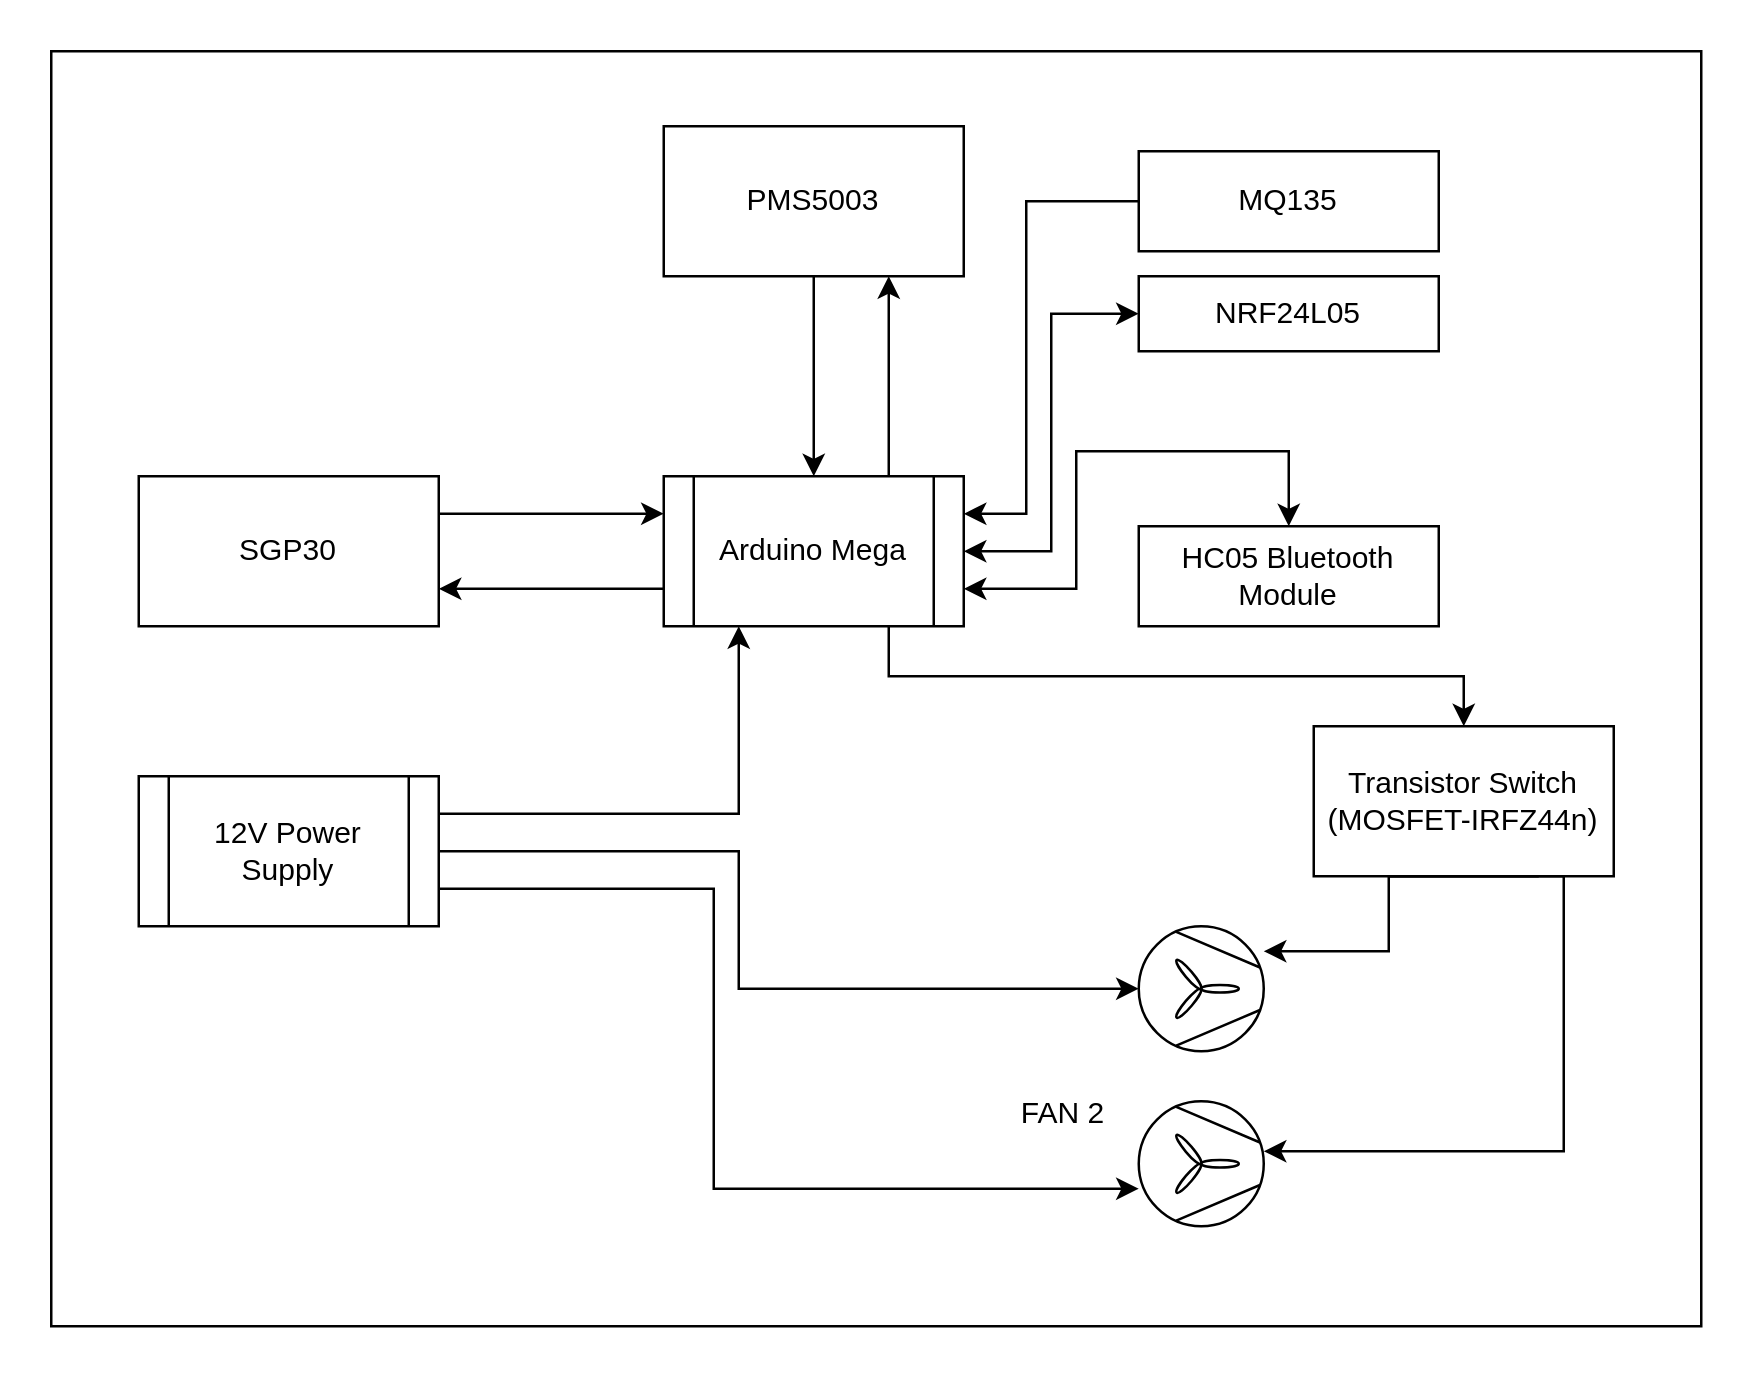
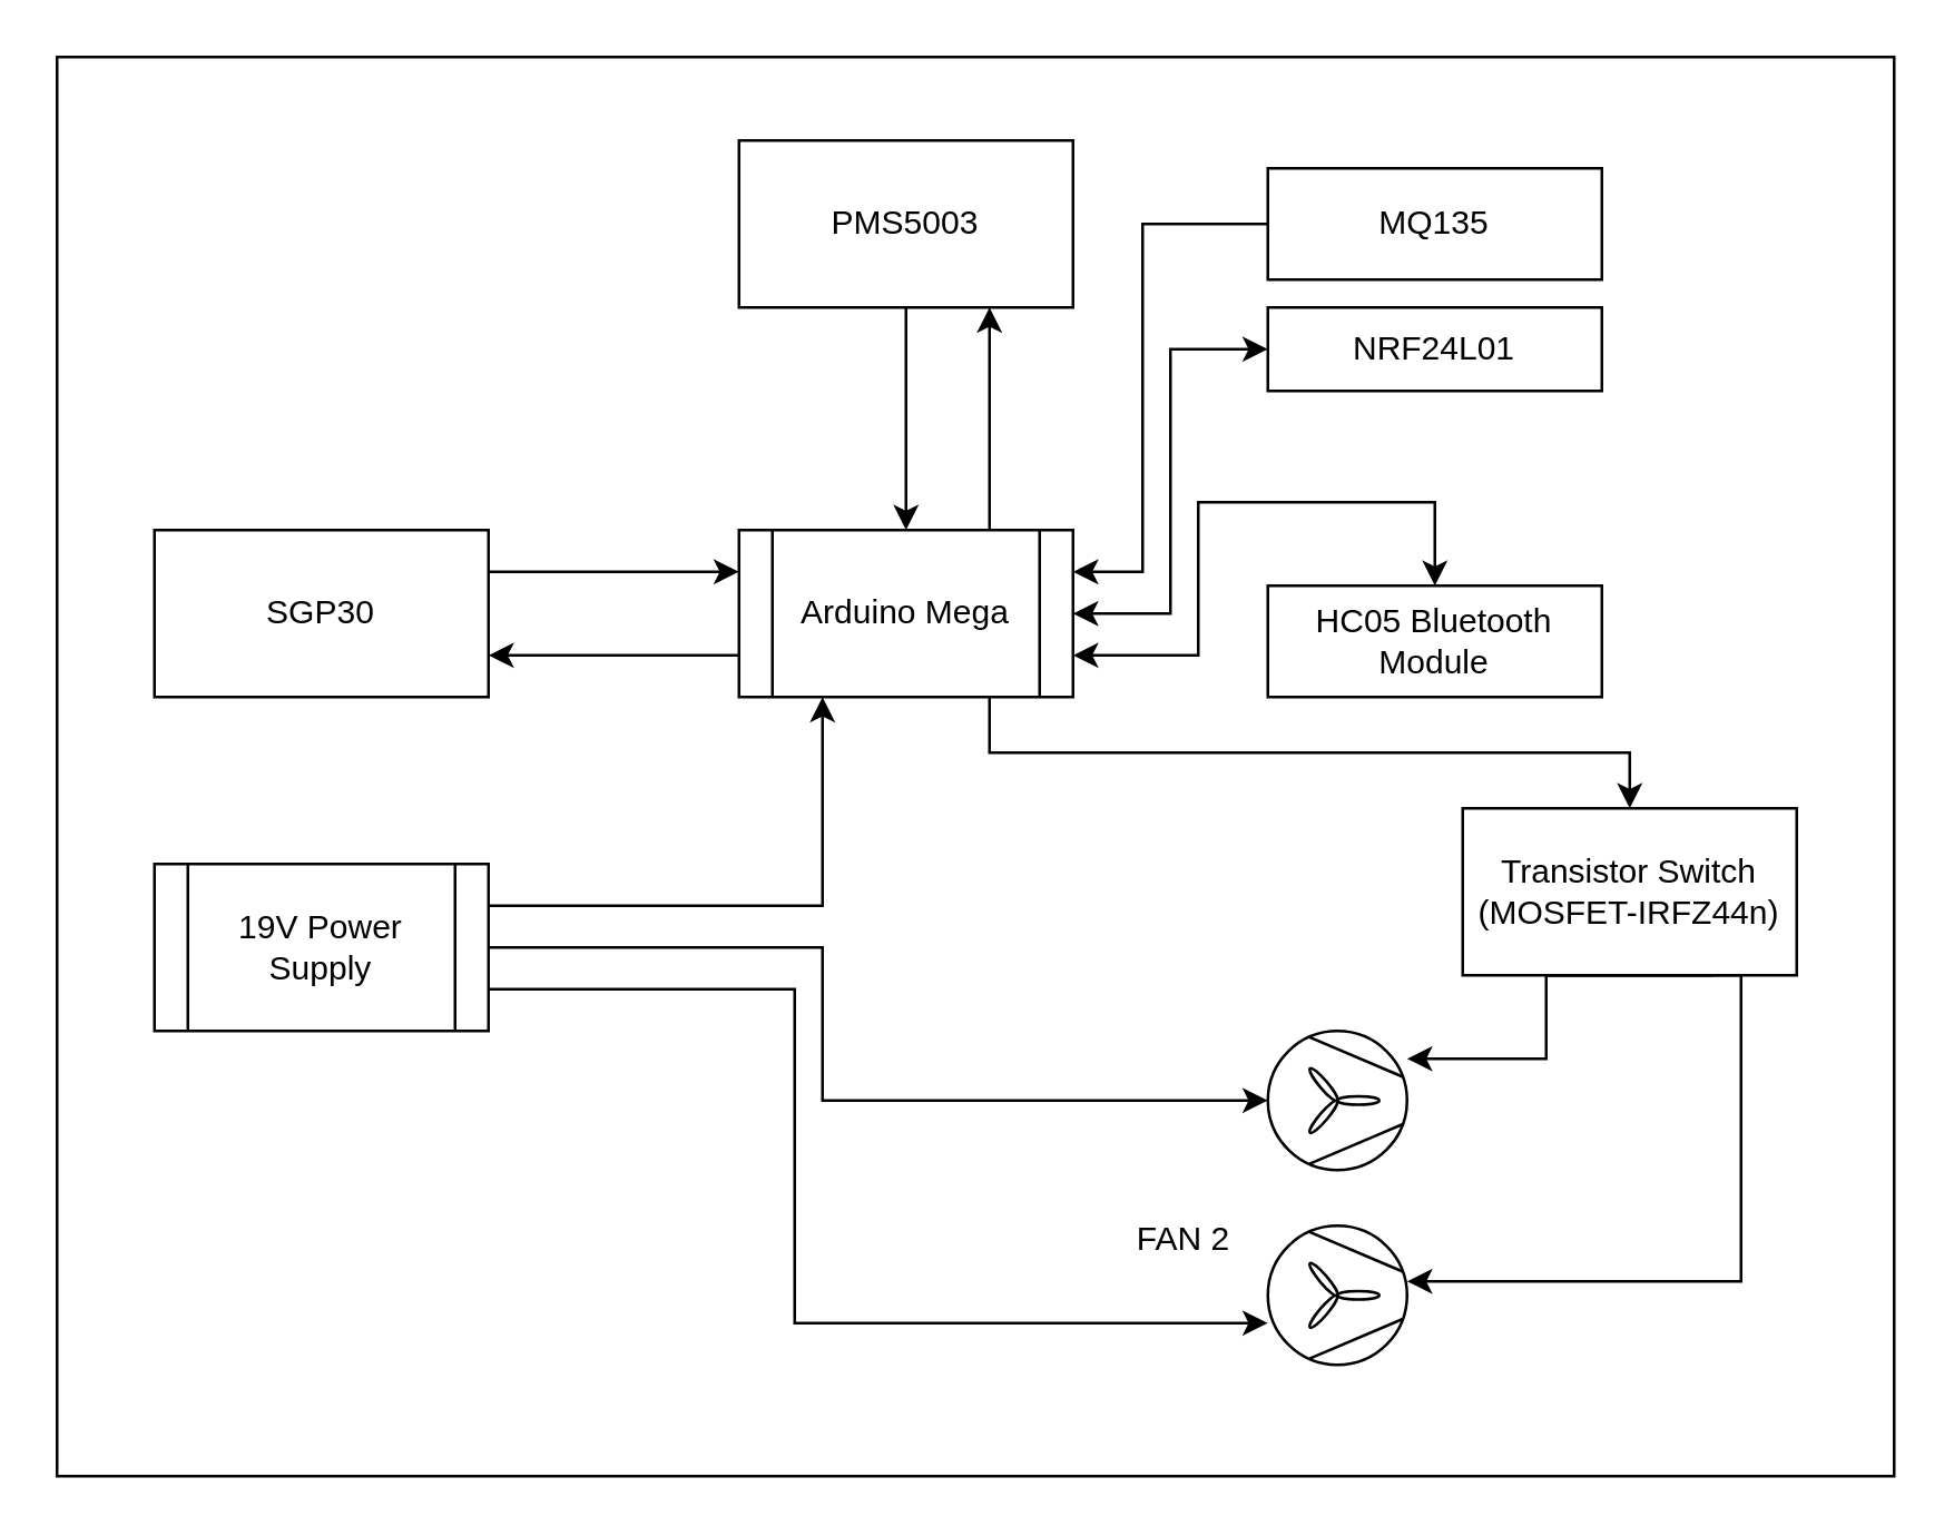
- <mxCell id="25" value="NRF24L05" style="rounded=0;whiteSpace=wrap;html=1;" vertex="1" parent="1"><mxGeometry x="455" y="110" width="120" height="30" as="geometry" /></mxCell>
+ <mxCell id="25" value="NRF24L01" style="rounded=0;whiteSpace=wrap;html=1;" vertex="1" parent="1"><mxGeometry x="455" y="110" width="120" height="30" as="geometry" /></mxCell>
- <mxCell id="19" value="12V Power Supply" style="shape=process;whiteSpace=wrap;html=1;backgroundOutline=1;" vertex="1" parent="1"><mxGeometry x="55" y="310" width="120" height="60" as="geometry" /></mxCell>
+ <mxCell id="19" value="19V Power Supply" style="shape=process;whiteSpace=wrap;html=1;backgroundOutline=1;" vertex="1" parent="1"><mxGeometry x="55" y="310" width="120" height="60" as="geometry" /></mxCell>
